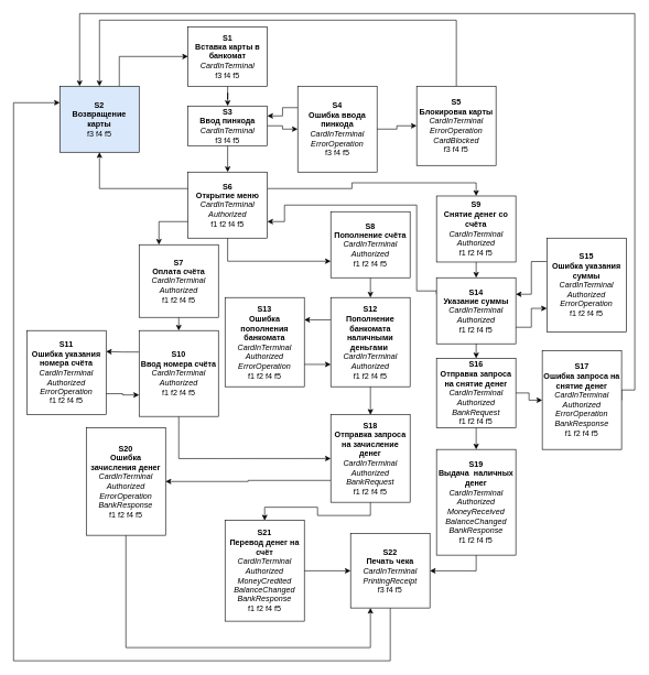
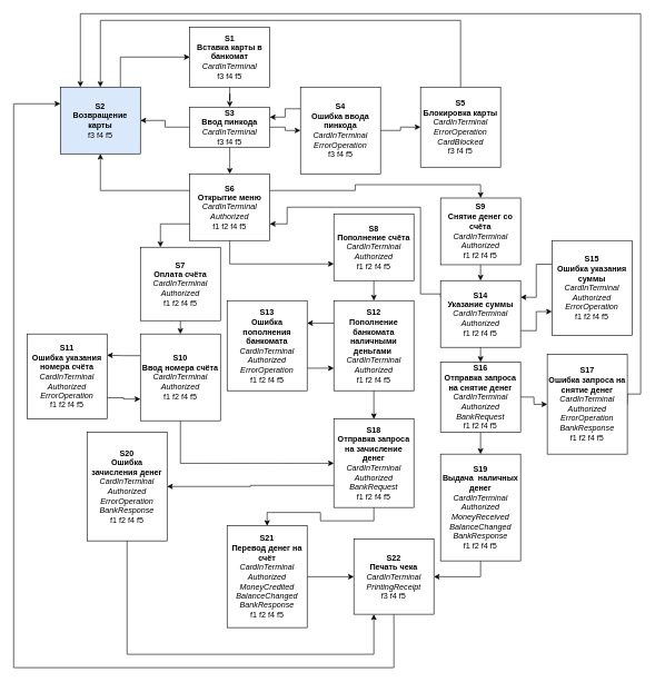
+ <mxCell id="5" value="" style="edgeStyle=orthogonalEdgeStyle;rounded=0;orthogonalLoop=1;jettySize=auto;html=1;" parent="1" source="7" target="9" edge="1"><mxGeometry relative="1" as="geometry" /></mxCell>
